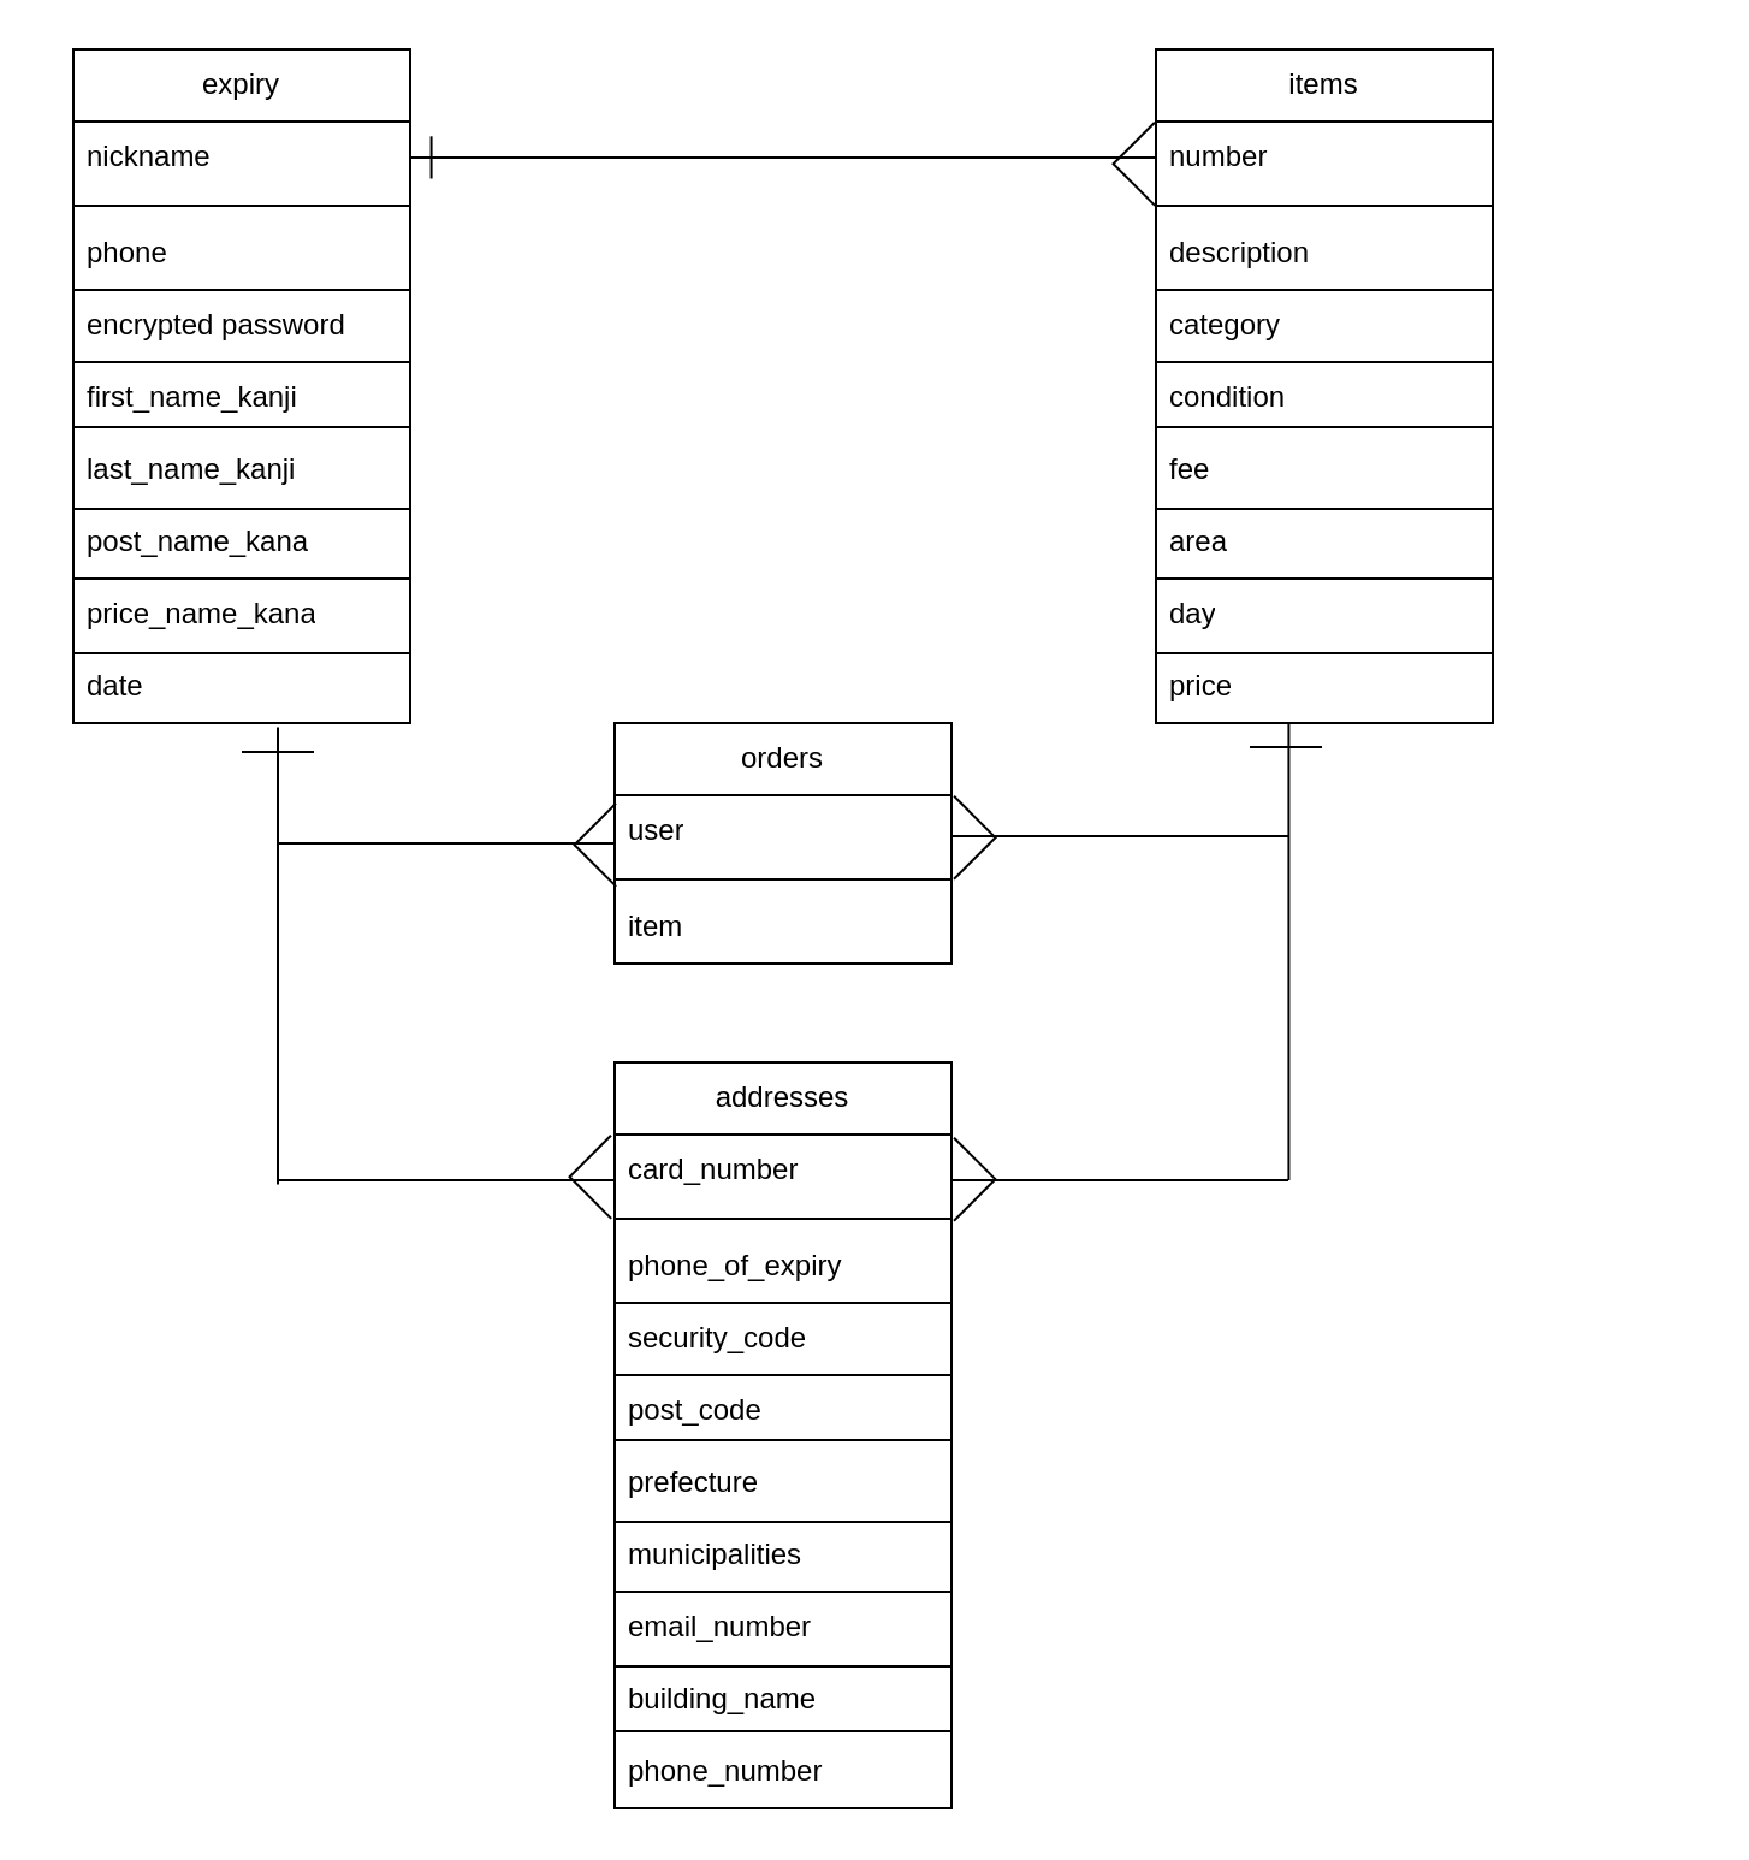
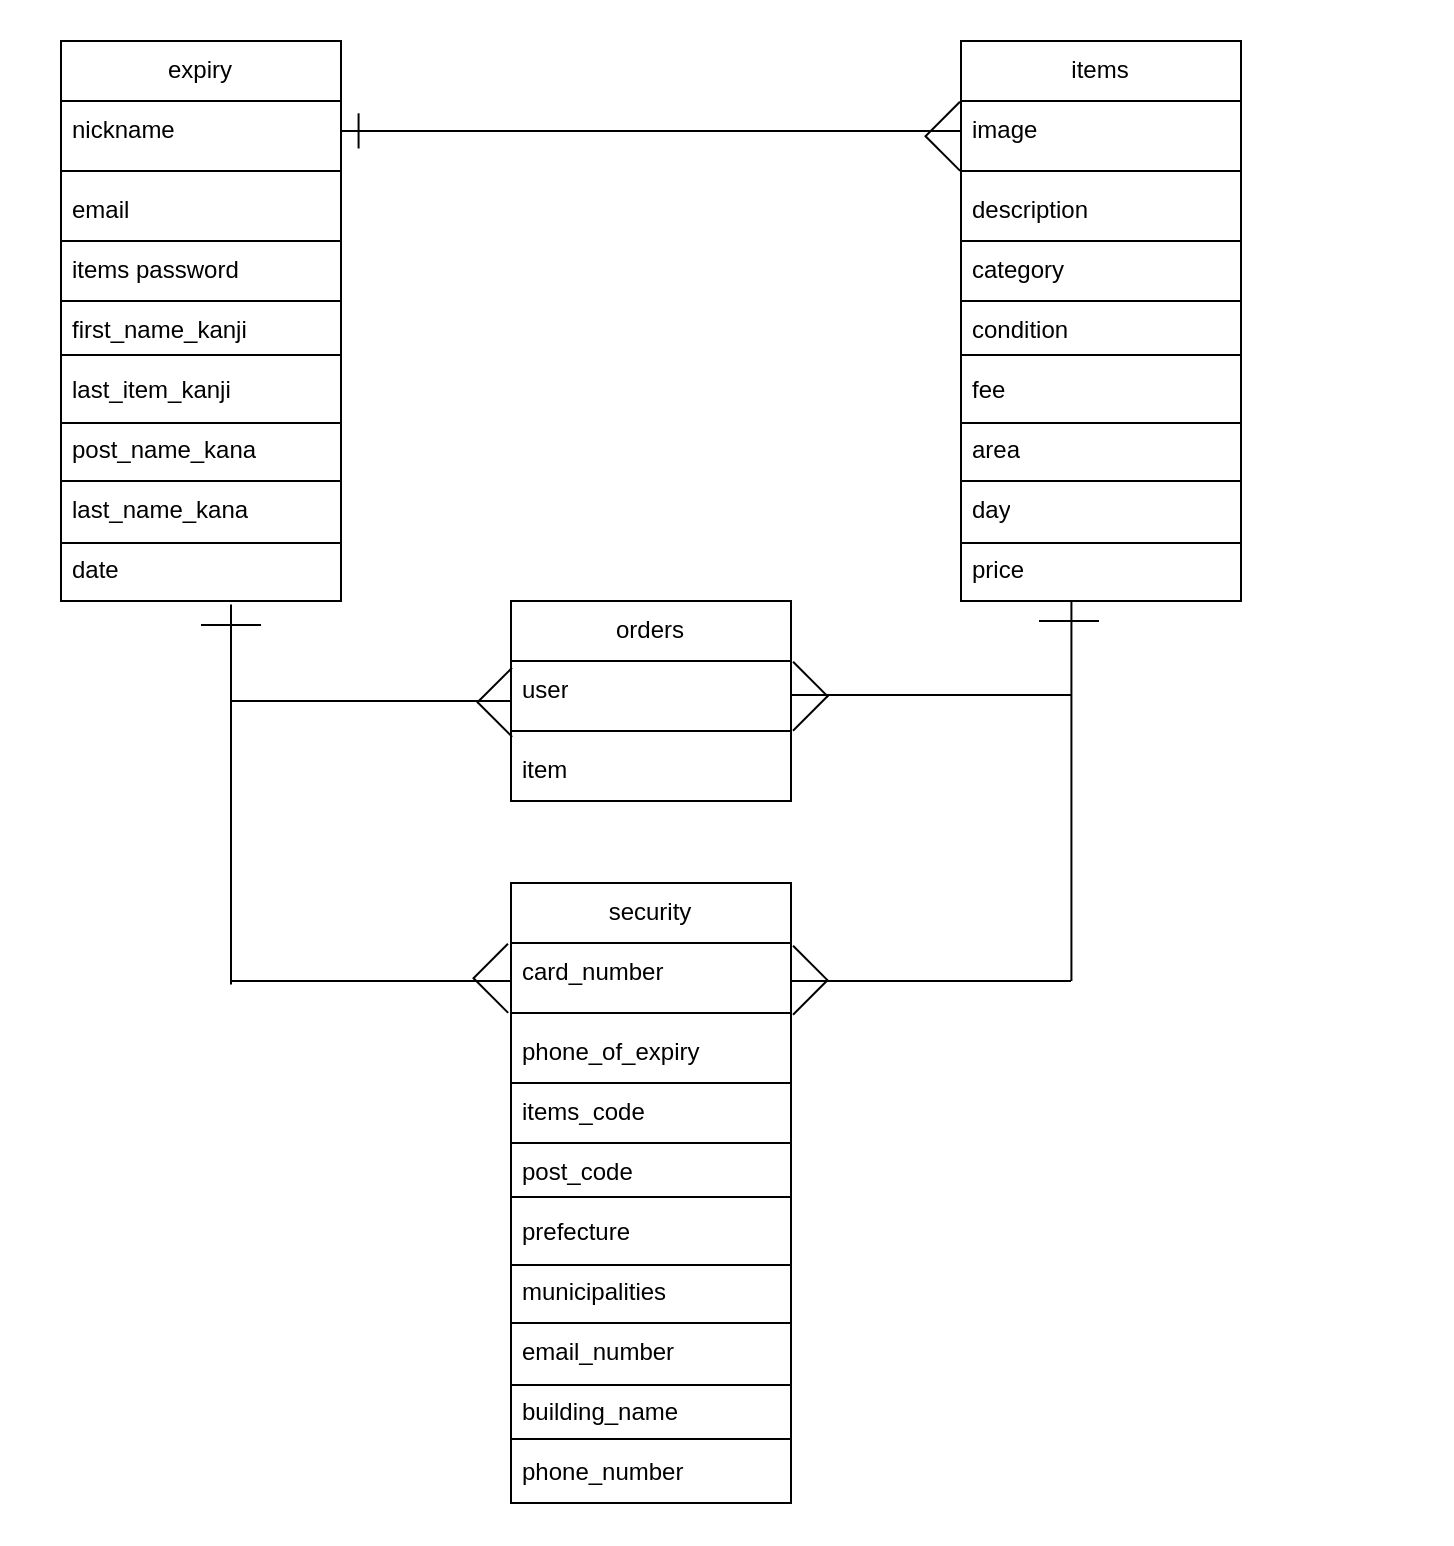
- <mxCell id="4" value="number" style="text;strokeColor=none;fillColor=none;align=left;verticalAlign=middle;spacingLeft=4;spacingRight=4;overflow=hidden;points=[[0,0.5],[1,0.5]];portConstraint=eastwest;rotatable=0;whiteSpace=wrap;html=1;" parent="3" vertex="1"><mxGeometry y="30" width="140" height="30" as="geometry" /></mxCell>
+ <mxCell id="4" value="image" style="text;strokeColor=none;fillColor=none;align=left;verticalAlign=middle;spacingLeft=4;spacingRight=4;overflow=hidden;points=[[0,0.5],[1,0.5]];portConstraint=eastwest;rotatable=0;whiteSpace=wrap;html=1;" parent="3" vertex="1"><mxGeometry y="30" width="140" height="30" as="geometry" /></mxCell>
- <mxCell id="28" value="phone" style="text;strokeColor=none;fillColor=none;align=left;verticalAlign=middle;spacingLeft=4;spacingRight=4;overflow=hidden;points=[[0,0.5],[1,0.5]];portConstraint=eastwest;rotatable=0;whiteSpace=wrap;html=1;" parent="25" vertex="1"><mxGeometry y="70" width="140" height="30" as="geometry" /></mxCell>
+ <mxCell id="28" value="email" style="text;strokeColor=none;fillColor=none;align=left;verticalAlign=middle;spacingLeft=4;spacingRight=4;overflow=hidden;points=[[0,0.5],[1,0.5]];portConstraint=eastwest;rotatable=0;whiteSpace=wrap;html=1;" parent="25" vertex="1"><mxGeometry y="70" width="140" height="30" as="geometry" /></mxCell>
- <mxCell id="29" value="encrypted password" style="text;strokeColor=none;fillColor=none;align=left;verticalAlign=middle;spacingLeft=4;spacingRight=4;overflow=hidden;points=[[0,0.5],[1,0.5]];portConstraint=eastwest;rotatable=0;whiteSpace=wrap;html=1;" parent="25" vertex="1"><mxGeometry y="100" width="140" height="30" as="geometry" /></mxCell>
+ <mxCell id="29" value="items password" style="text;strokeColor=none;fillColor=none;align=left;verticalAlign=middle;spacingLeft=4;spacingRight=4;overflow=hidden;points=[[0,0.5],[1,0.5]];portConstraint=eastwest;rotatable=0;whiteSpace=wrap;html=1;" parent="25" vertex="1"><mxGeometry y="100" width="140" height="30" as="geometry" /></mxCell>
- <mxCell id="31" value="last_name_kanji" style="text;strokeColor=none;fillColor=none;align=left;verticalAlign=middle;spacingLeft=4;spacingRight=4;overflow=hidden;points=[[0,0.5],[1,0.5]];portConstraint=eastwest;rotatable=0;whiteSpace=wrap;html=1;" parent="25" vertex="1"><mxGeometry y="160" width="140" height="30" as="geometry" /></mxCell>
+ <mxCell id="31" value="last_item_kanji" style="text;strokeColor=none;fillColor=none;align=left;verticalAlign=middle;spacingLeft=4;spacingRight=4;overflow=hidden;points=[[0,0.5],[1,0.5]];portConstraint=eastwest;rotatable=0;whiteSpace=wrap;html=1;" parent="25" vertex="1"><mxGeometry y="160" width="140" height="30" as="geometry" /></mxCell>
- <mxCell id="33" value="price_name_kana" style="text;strokeColor=none;fillColor=none;align=left;verticalAlign=middle;spacingLeft=4;spacingRight=4;overflow=hidden;points=[[0,0.5],[1,0.5]];portConstraint=eastwest;rotatable=0;whiteSpace=wrap;html=1;" parent="25" vertex="1"><mxGeometry y="220" width="140" height="30" as="geometry" /></mxCell>
+ <mxCell id="33" value="last_name_kana" style="text;strokeColor=none;fillColor=none;align=left;verticalAlign=middle;spacingLeft=4;spacingRight=4;overflow=hidden;points=[[0,0.5],[1,0.5]];portConstraint=eastwest;rotatable=0;whiteSpace=wrap;html=1;" parent="25" vertex="1"><mxGeometry y="220" width="140" height="30" as="geometry" /></mxCell>
- <mxCell id="69" value="addresses" style="swimlane;fontStyle=0;childLayout=stackLayout;horizontal=1;startSize=30;horizontalStack=0;resizeParent=1;resizeParentMax=0;resizeLast=0;collapsible=1;marginBottom=0;whiteSpace=wrap;html=1;" vertex="1" parent="68"><mxGeometry width="140" height="310" as="geometry" /></mxCell>
+ <mxCell id="69" value="security" style="swimlane;fontStyle=0;childLayout=stackLayout;horizontal=1;startSize=30;horizontalStack=0;resizeParent=1;resizeParentMax=0;resizeLast=0;collapsible=1;marginBottom=0;whiteSpace=wrap;html=1;" vertex="1" parent="68"><mxGeometry width="140" height="310" as="geometry" /></mxCell>
- <mxCell id="73" value="security_code" style="text;strokeColor=none;fillColor=none;align=left;verticalAlign=middle;spacingLeft=4;spacingRight=4;overflow=hidden;points=[[0,0.5],[1,0.5]];portConstraint=eastwest;rotatable=0;whiteSpace=wrap;html=1;" vertex="1" parent="69"><mxGeometry y="100" width="140" height="30" as="geometry" /></mxCell>
+ <mxCell id="73" value="items_code" style="text;strokeColor=none;fillColor=none;align=left;verticalAlign=middle;spacingLeft=4;spacingRight=4;overflow=hidden;points=[[0,0.5],[1,0.5]];portConstraint=eastwest;rotatable=0;whiteSpace=wrap;html=1;" vertex="1" parent="69"><mxGeometry y="100" width="140" height="30" as="geometry" /></mxCell>
